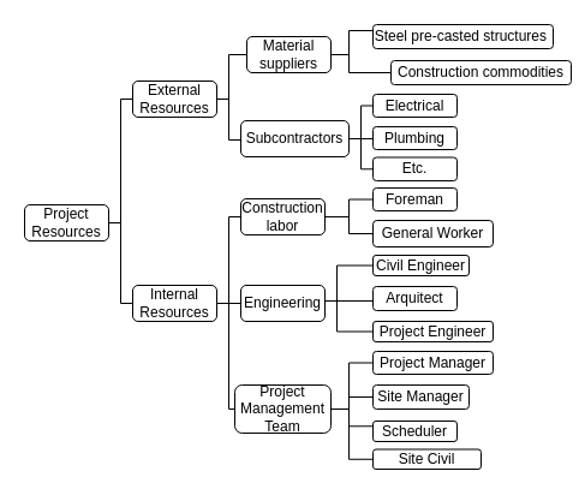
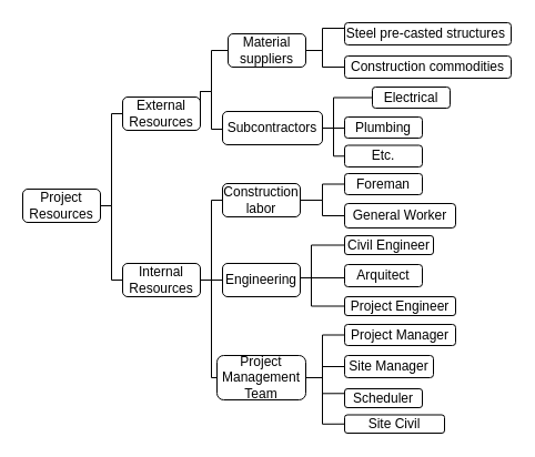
- <mxCell id="29" value="Construction commodities" style="rounded=1;whiteSpace=wrap;html=1;" parent="1" vertex="1"><mxGeometry x="325" y="50" width="150" height="20" as="geometry" /></mxCell>
+ <mxCell id="29" value="Construction commodities" style="rounded=1;whiteSpace=wrap;html=1;" parent="1" vertex="1"><mxGeometry x="310" y="50" width="150" height="20" as="geometry" /></mxCell>
- <mxCell id="4" value="External Resources" style="rounded=1;whiteSpace=wrap;html=1;" parent="1" vertex="1"><mxGeometry x="110" y="67" width="70" height="30" as="geometry" /></mxCell>
+ <mxCell id="4" value="External Resources" style="rounded=1;whiteSpace=wrap;html=1;" parent="1" vertex="1"><mxGeometry x="110" y="87" width="70" height="30" as="geometry" /></mxCell>
- <mxCell id="28" value="Electrical" style="rounded=1;whiteSpace=wrap;html=1;" parent="1" vertex="1"><mxGeometry x="310" y="78" width="70" height="19" as="geometry" /></mxCell>
+ <mxCell id="28" value="Electrical" style="rounded=1;whiteSpace=wrap;html=1;" parent="1" vertex="1"><mxGeometry x="335" y="78" width="70" height="19" as="geometry" /></mxCell>
